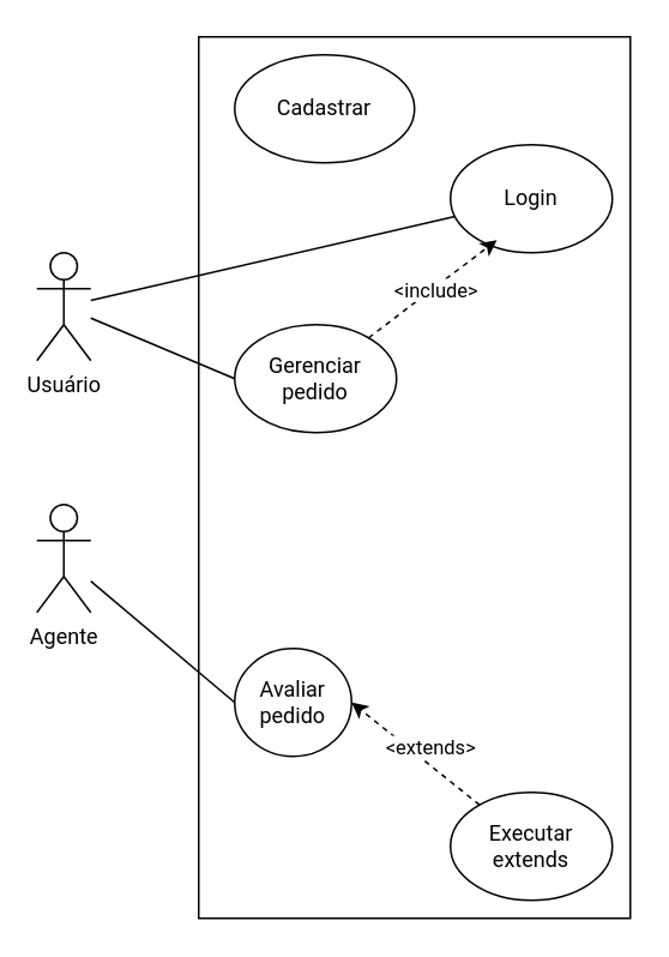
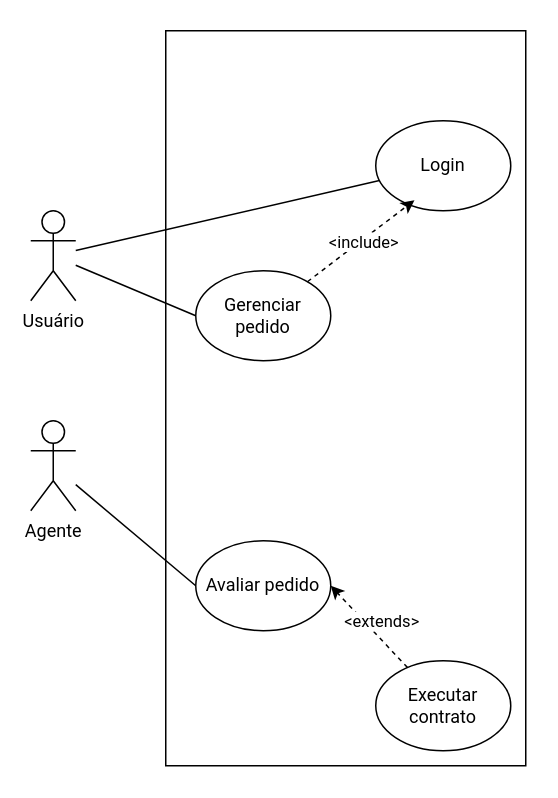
- <mxCell id="7" value="Cadastrar" style="ellipse;whiteSpace=wrap;html=1;fontFamily=Roboto;fontSource=https%3A%2F%2Ffonts.googleapis.com%2Fcss%3Ffamily%3DRoboto;" parent="1" vertex="1"><mxGeometry x="130" y="30" width="100" height="60" as="geometry" /></mxCell>
- <mxCell id="13" value="Avaliar pedido" style="ellipse;whiteSpace=wrap;html=1;fontFamily=Roboto;fontSource=https%3A%2F%2Ffonts.googleapis.com%2Fcss%3Ffamily%3DRoboto;" parent="1" vertex="1"><mxGeometry x="130" y="360" width="65" height="60" as="geometry" /></mxCell>
+ <mxCell id="13" value="Avaliar pedido" style="ellipse;whiteSpace=wrap;html=1;fontFamily=Roboto;fontSource=https%3A%2F%2Ffonts.googleapis.com%2Fcss%3Ffamily%3DRoboto;" parent="1" vertex="1"><mxGeometry x="130" y="360" width="90" height="60" as="geometry" /></mxCell>
- <mxCell id="16" value="Executar extends" style="ellipse;whiteSpace=wrap;html=1;fontFamily=Roboto;fontSource=https%3A%2F%2Ffonts.googleapis.com%2Fcss%3Ffamily%3DRoboto;" parent="1" vertex="1"><mxGeometry x="250" y="440" width="90" height="60" as="geometry" /></mxCell>
+ <mxCell id="16" value="Executar contrato" style="ellipse;whiteSpace=wrap;html=1;fontFamily=Roboto;fontSource=https%3A%2F%2Ffonts.googleapis.com%2Fcss%3Ffamily%3DRoboto;" parent="1" vertex="1"><mxGeometry x="250" y="440" width="90" height="60" as="geometry" /></mxCell>
